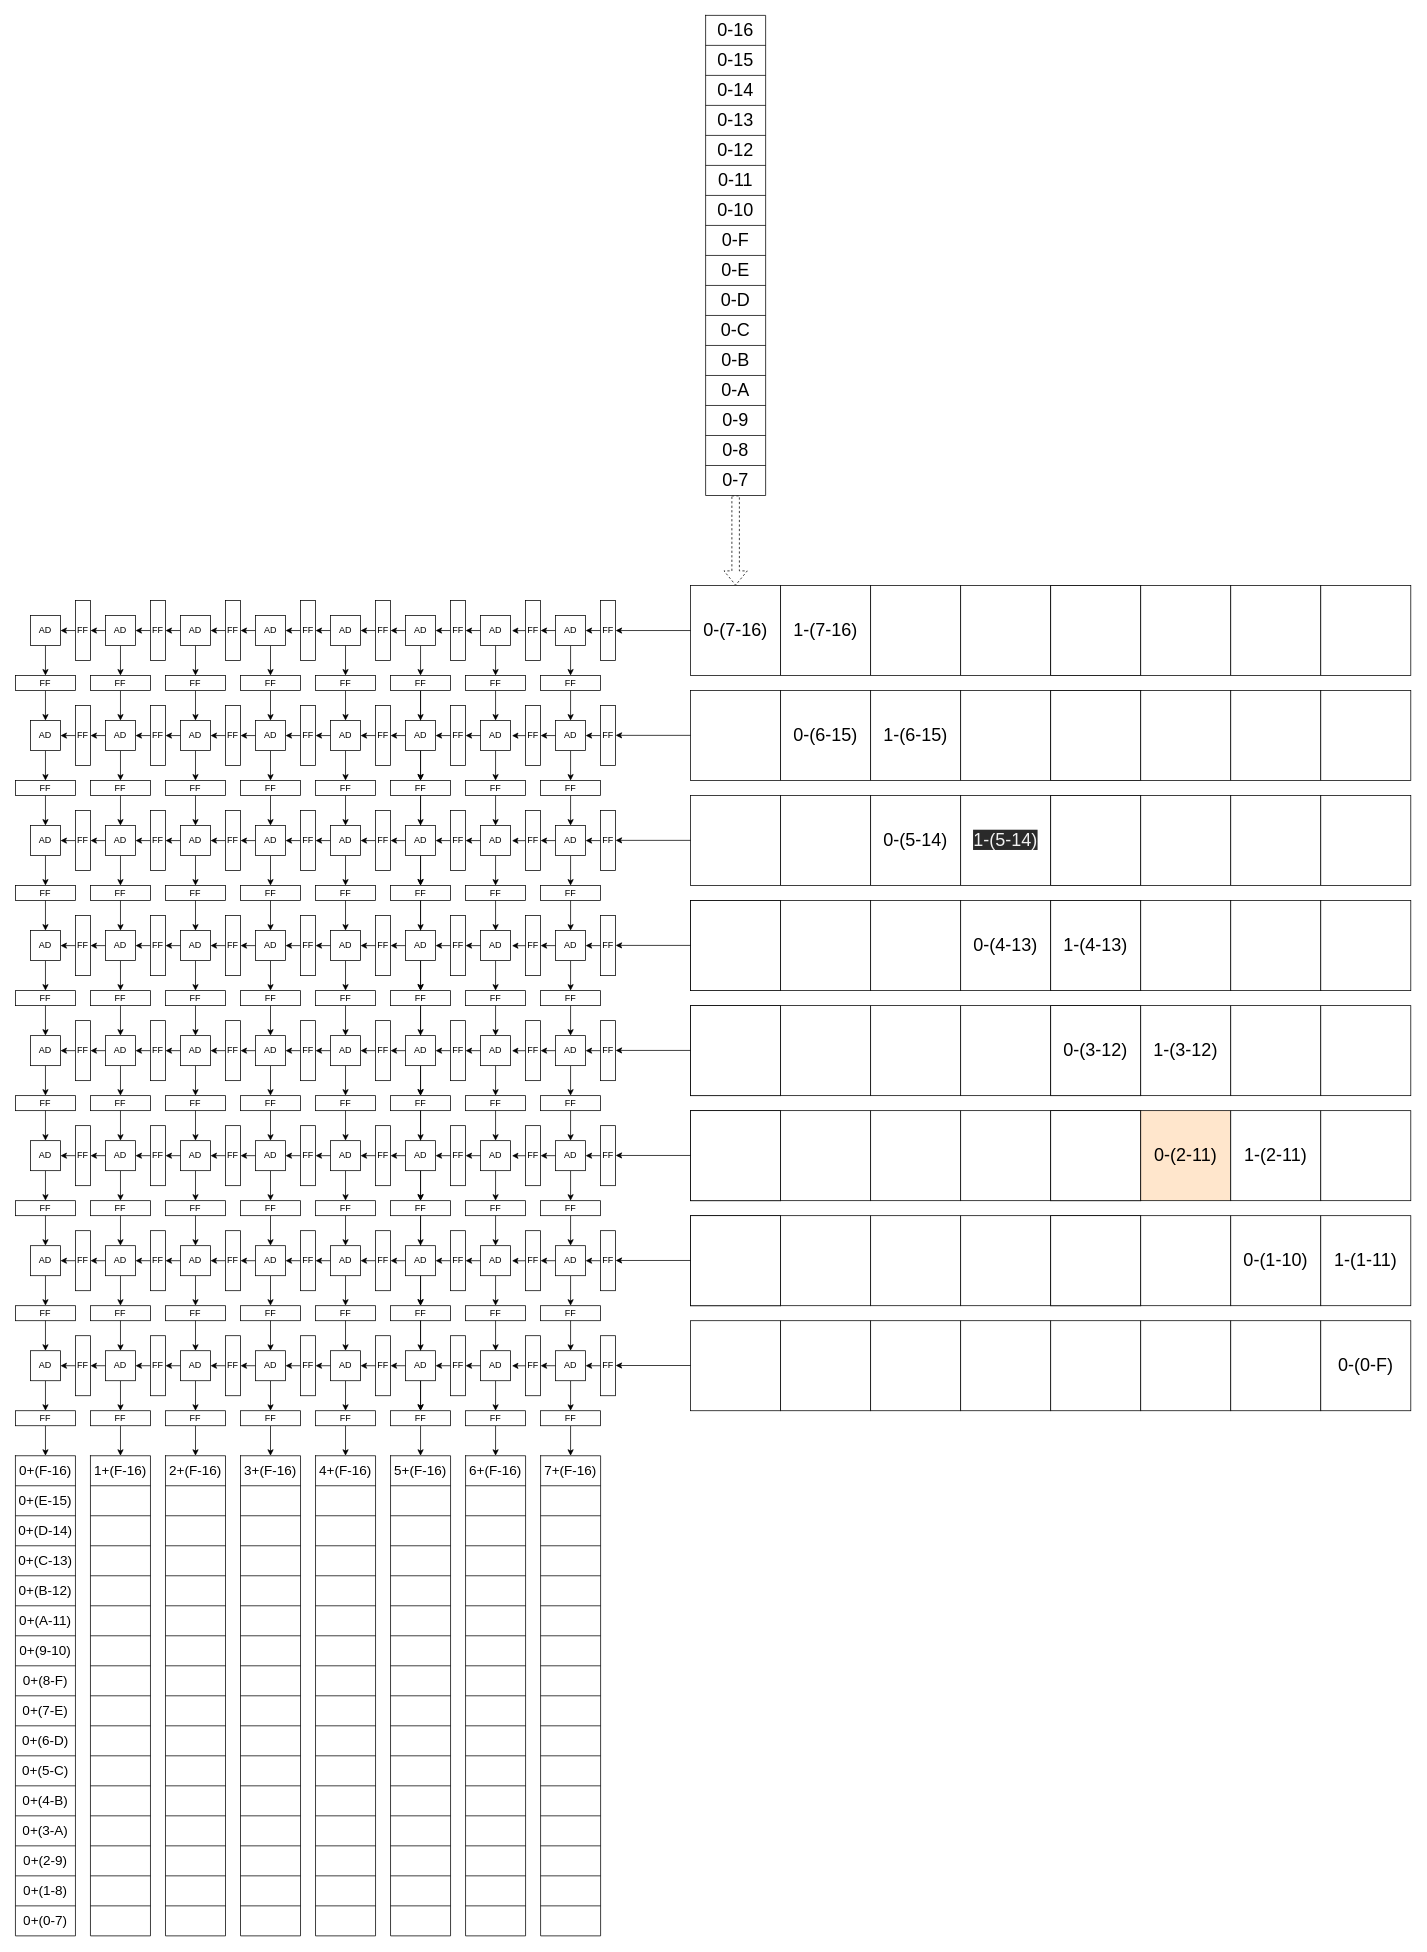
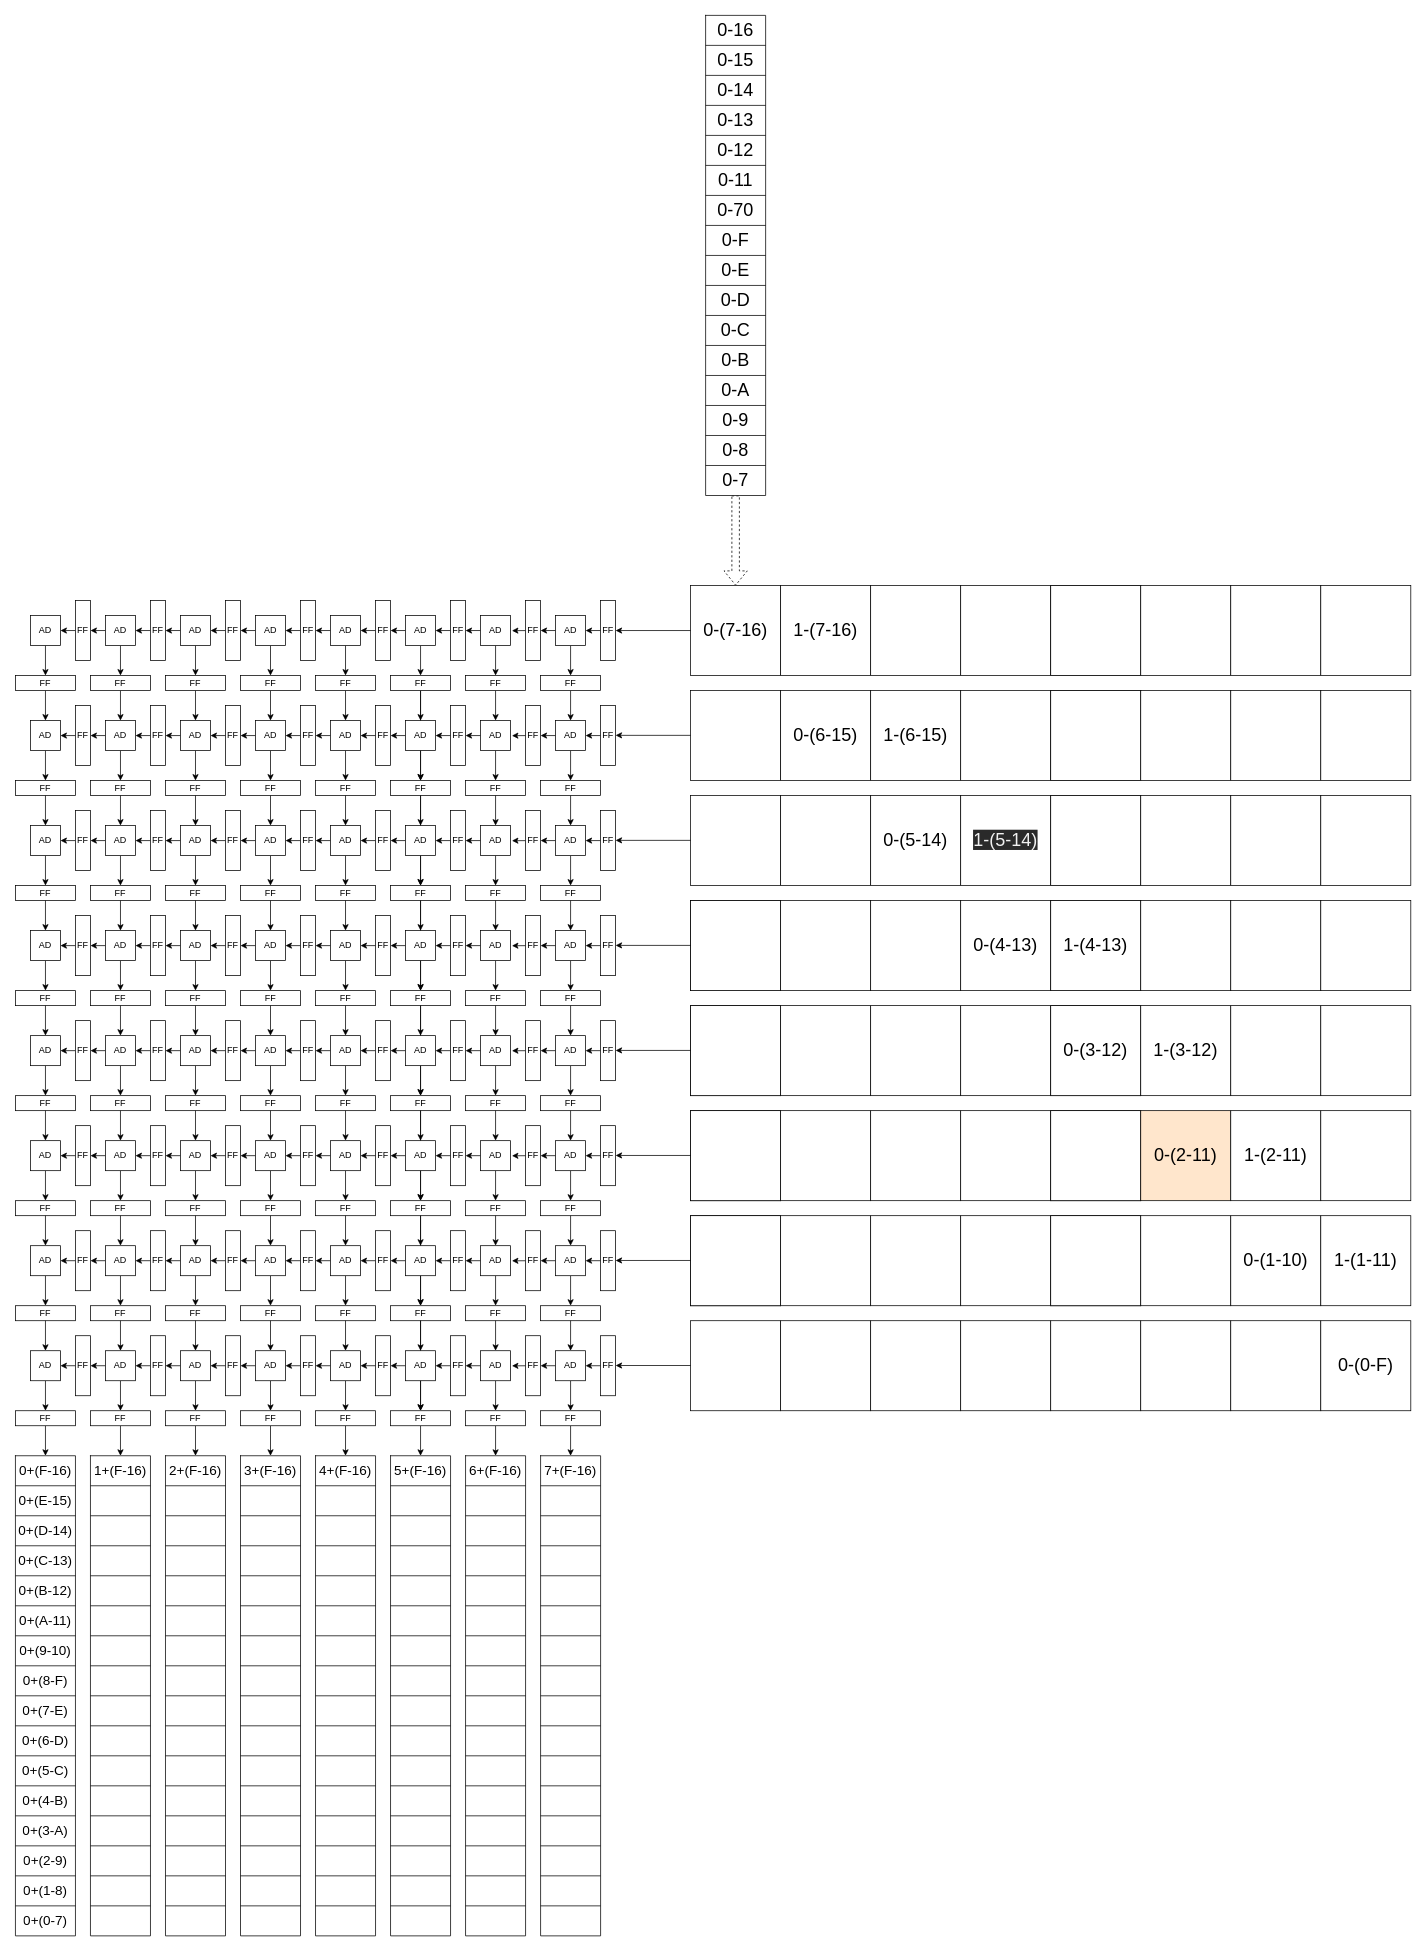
- <mxCell id="558" value="0-10" style="shape=partialRectangle;html=1;whiteSpace=wrap;connectable=0;fillColor=none;top=0;left=0;bottom=0;right=0;overflow=hidden;pointerEvents=1;fontSize=24;" parent="557" vertex="1"><mxGeometry width="80" height="40" as="geometry"><mxRectangle width="80" height="40" as="alternateBounds" /></mxGeometry></mxCell>
+ <mxCell id="558" value="0-70" style="shape=partialRectangle;html=1;whiteSpace=wrap;connectable=0;fillColor=none;top=0;left=0;bottom=0;right=0;overflow=hidden;pointerEvents=1;fontSize=24;" parent="557" vertex="1"><mxGeometry width="80" height="40" as="geometry"><mxRectangle width="80" height="40" as="alternateBounds" /></mxGeometry></mxCell>
